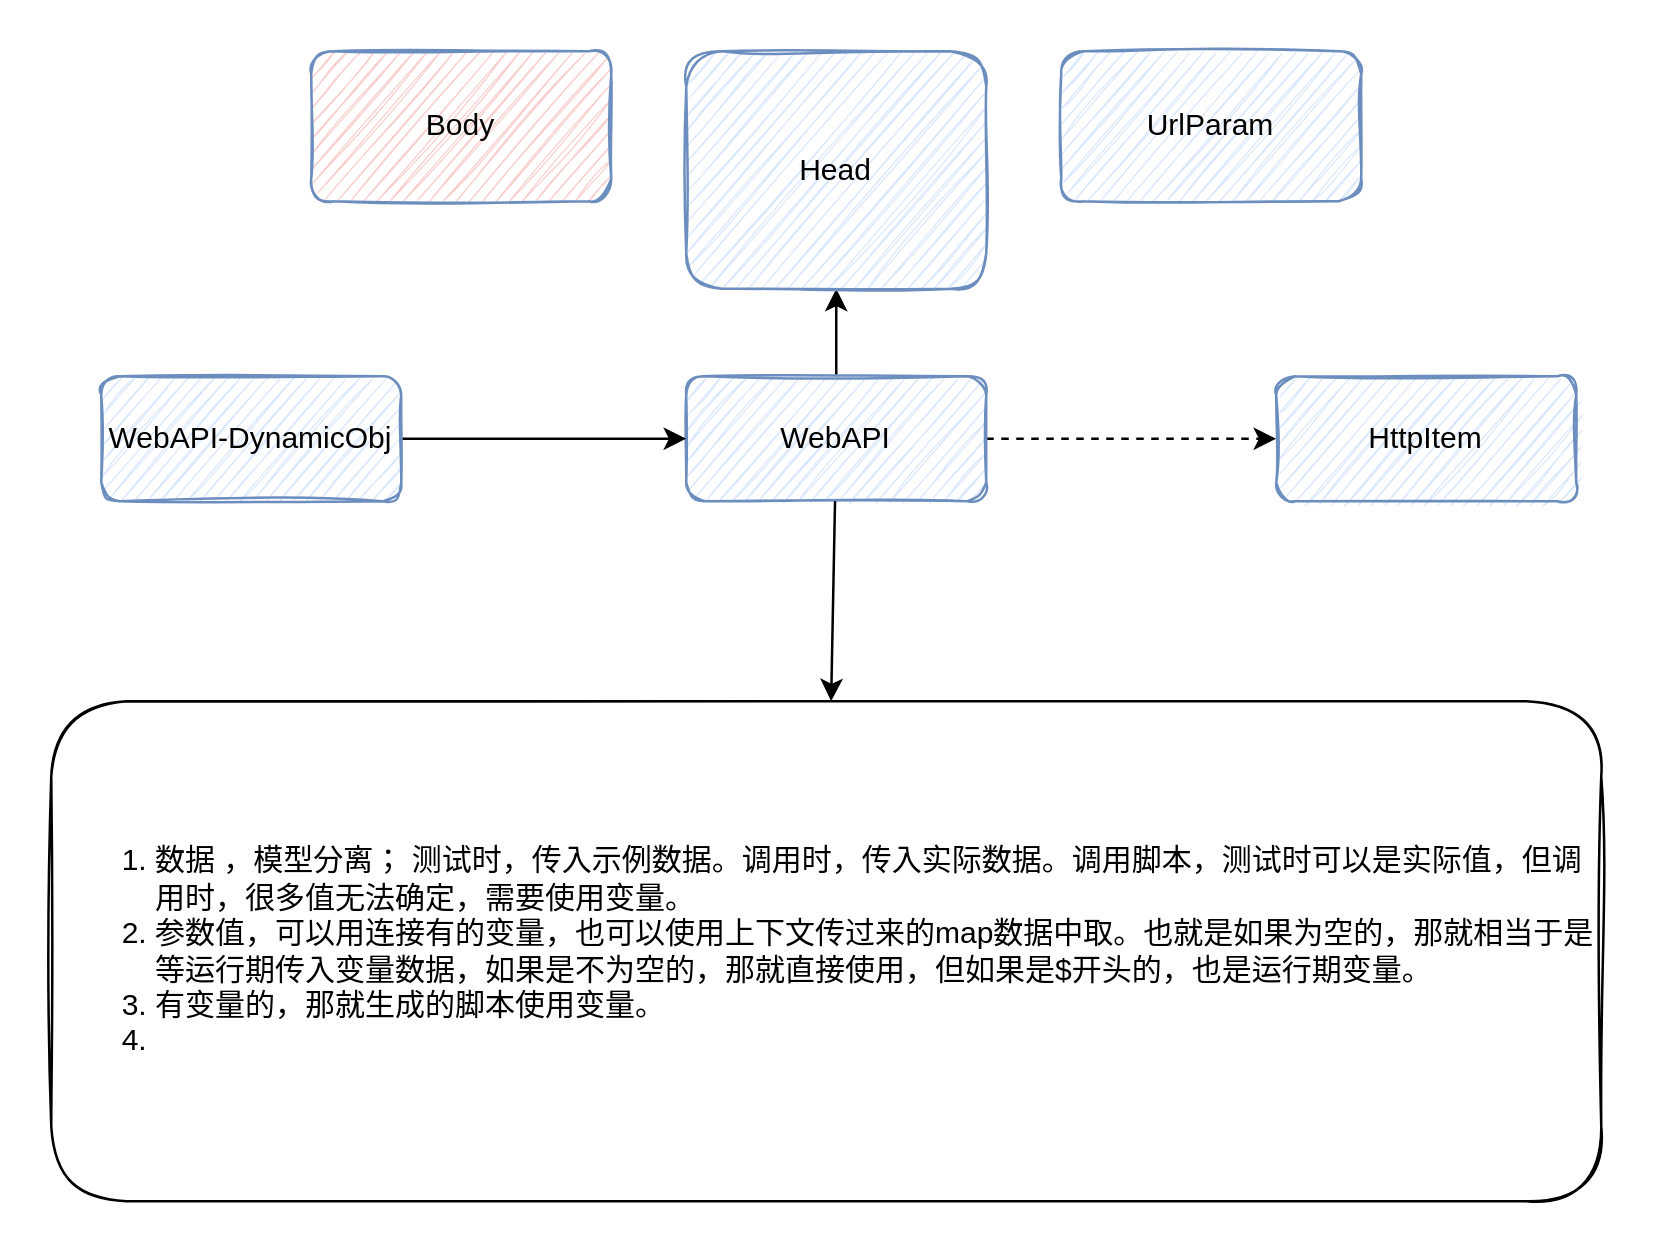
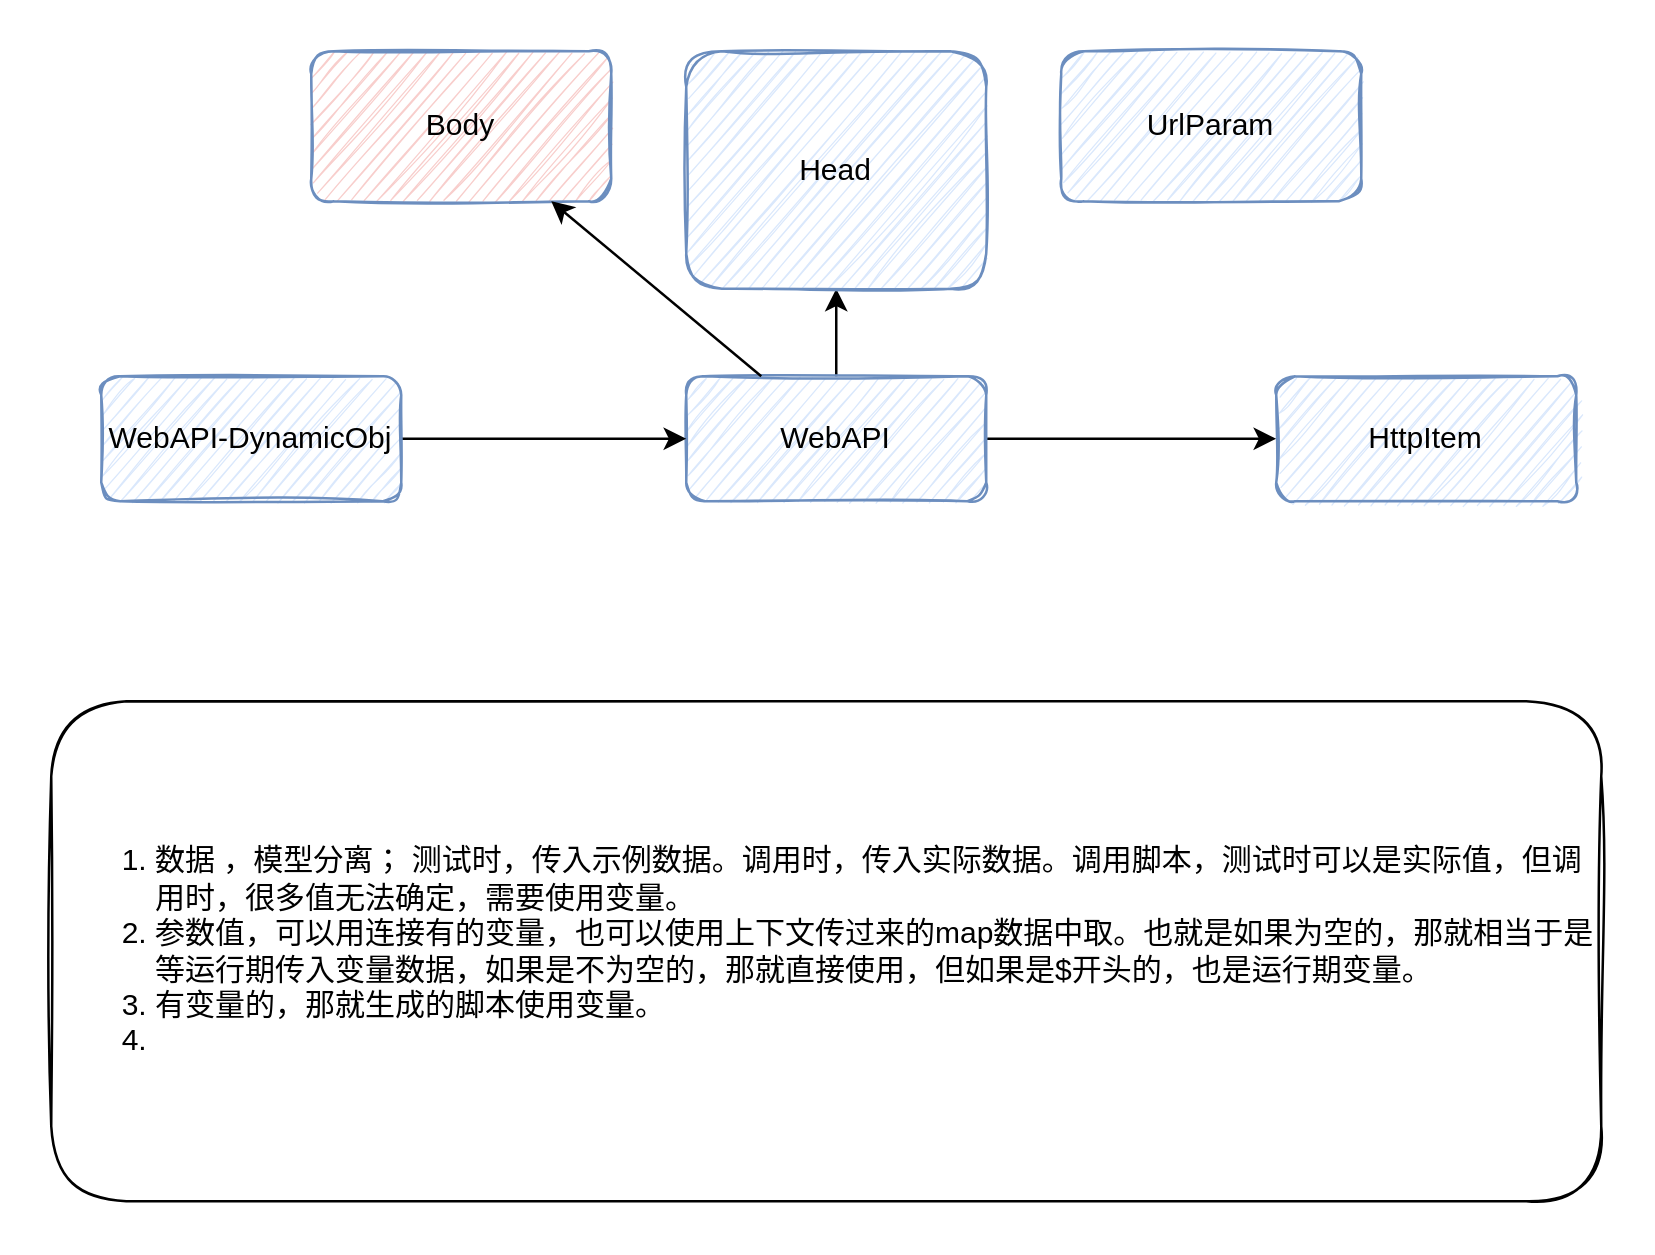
- <mxCell id="3" value="" style="edgeStyle=orthogonalEdgeStyle;rounded=0;orthogonalLoop=1;jettySize=auto;html=1;dashed=1;" edge="1" parent="1" source="4" target="11"><mxGeometry relative="1" as="geometry" /></mxCell>
+ <mxCell id="3" value="" style="edgeStyle=orthogonalEdgeStyle;rounded=0;orthogonalLoop=1;jettySize=auto;html=1;" edge="1" parent="1" source="4" target="11"><mxGeometry relative="1" as="geometry" /></mxCell>
- <mxCell id="8" value="" style="endArrow=classic;html=1;rounded=0;" edge="1" parent="1" source="4" target="12"><mxGeometry width="50" height="50" relative="1" as="geometry"><mxPoint x="434" y="290" as="sourcePoint" /><mxPoint x="484" y="240" as="targetPoint" /></mxGeometry></mxCell>
+ <mxCell id="8" value="" style="endArrow=classic;html=1;rounded=0;" edge="1" parent="1" source="4" target="5"><mxGeometry width="50" height="50" relative="1" as="geometry"><mxPoint x="434" y="290" as="sourcePoint" /><mxPoint x="484" y="240" as="targetPoint" /></mxGeometry></mxCell>
